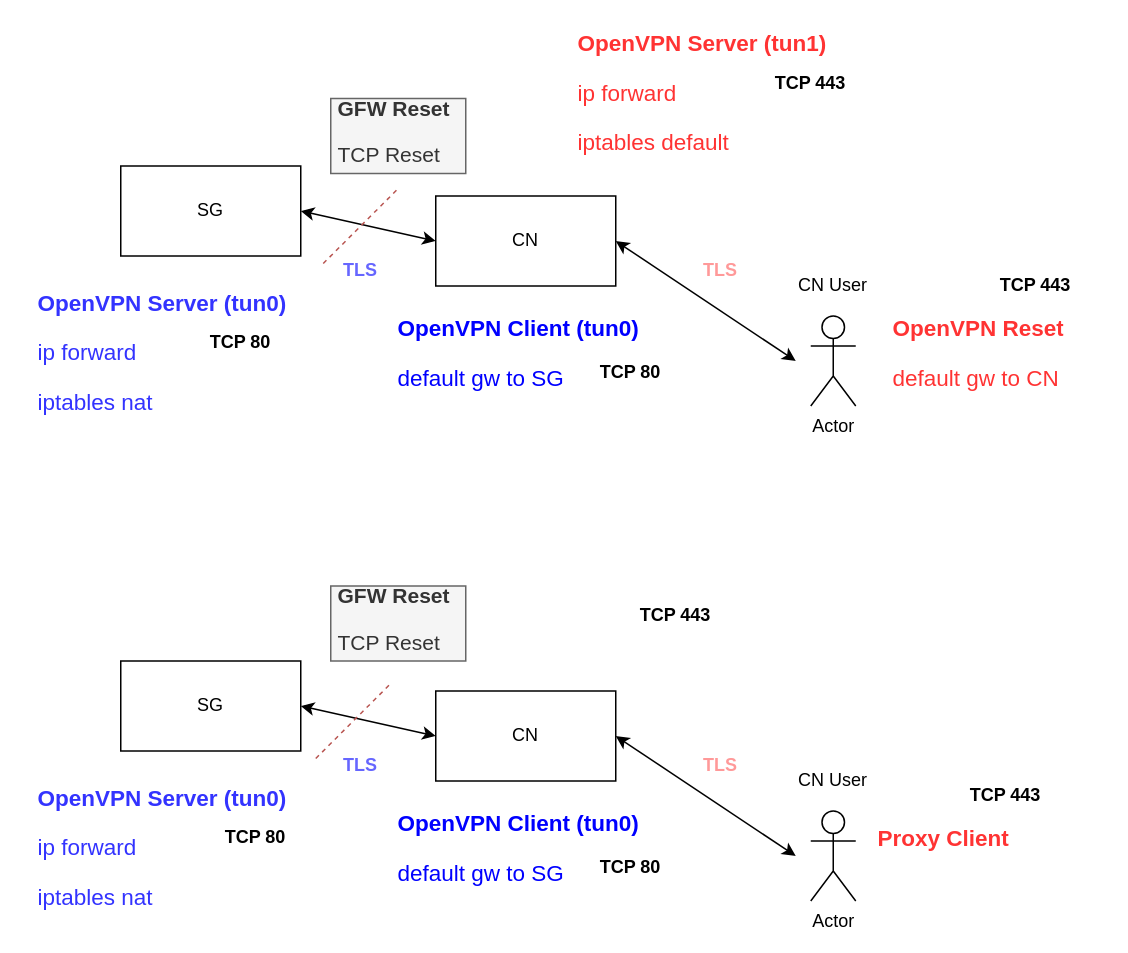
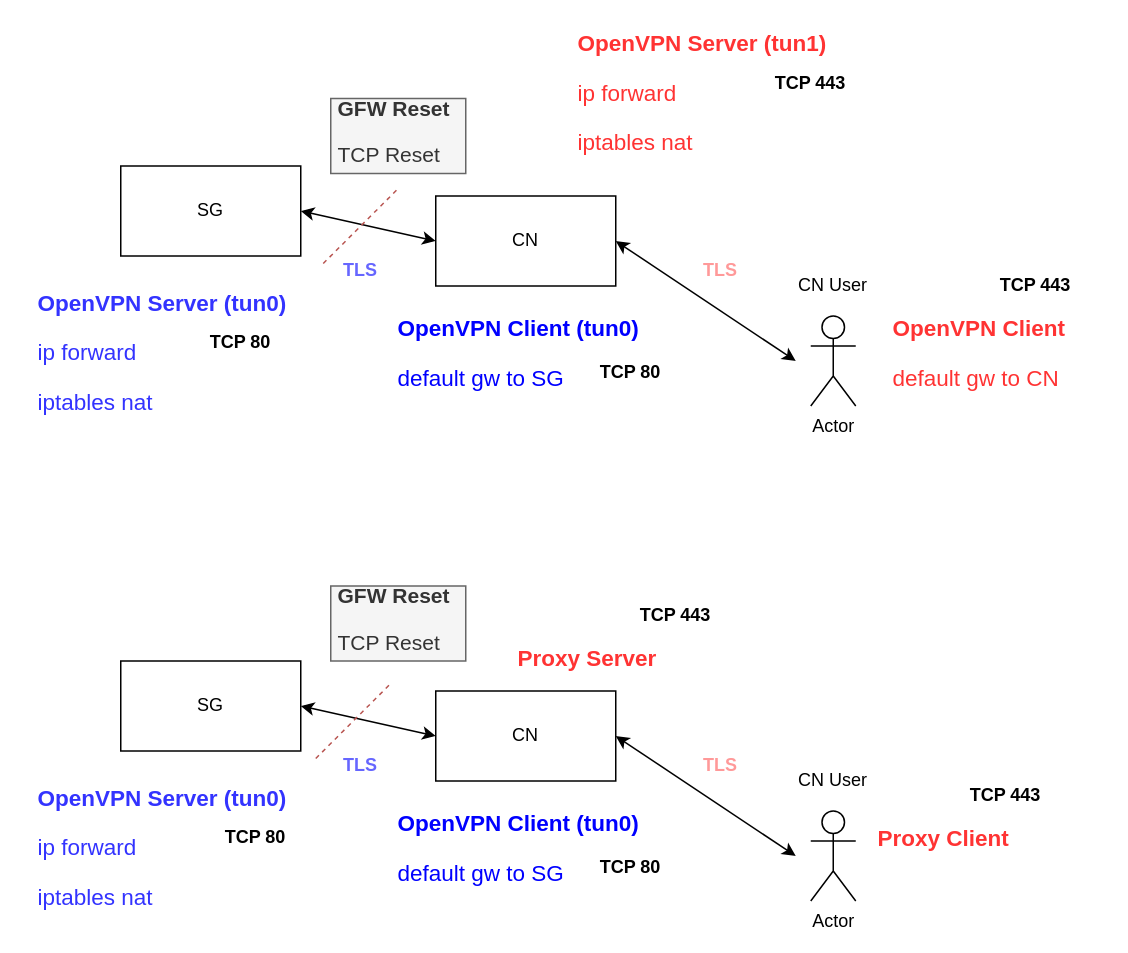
- <mxCell id="13" value="&lt;h1 style=&quot;font-size: 15px&quot;&gt;&lt;font style=&quot;font-size: 15px&quot; color=&quot;#ff3333&quot;&gt;OpenVPN Server (tun1)&lt;/font&gt;&lt;/h1&gt;&lt;p style=&quot;font-size: 15px&quot;&gt;&lt;font style=&quot;font-size: 15px&quot; color=&quot;#ff3333&quot;&gt;ip forward&lt;/font&gt;&lt;/p&gt;&lt;p style=&quot;font-size: 15px&quot;&gt;&lt;font style=&quot;font-size: 15px&quot; color=&quot;#ff3333&quot;&gt;iptables default&lt;/font&gt;&lt;/p&gt;" style="text;html=1;strokeColor=none;fillColor=none;spacing=5;spacingTop=-20;whiteSpace=wrap;overflow=hidden;rounded=0;" parent="1" vertex="1"><mxGeometry x="380" y="20" width="180" height="90" as="geometry" /></mxCell>
+ <mxCell id="13" value="&lt;h1 style=&quot;font-size: 15px&quot;&gt;&lt;font style=&quot;font-size: 15px&quot; color=&quot;#ff3333&quot;&gt;OpenVPN Server (tun1)&lt;/font&gt;&lt;/h1&gt;&lt;p style=&quot;font-size: 15px&quot;&gt;&lt;font style=&quot;font-size: 15px&quot; color=&quot;#ff3333&quot;&gt;ip forward&lt;/font&gt;&lt;/p&gt;&lt;p style=&quot;font-size: 15px&quot;&gt;&lt;font style=&quot;font-size: 15px&quot; color=&quot;#ff3333&quot;&gt;iptables nat&lt;/font&gt;&lt;/p&gt;" style="text;html=1;strokeColor=none;fillColor=none;spacing=5;spacingTop=-20;whiteSpace=wrap;overflow=hidden;rounded=0;" parent="1" vertex="1"><mxGeometry x="380" y="20" width="180" height="90" as="geometry" /></mxCell>
- <mxCell id="14" value="&lt;h1 style=&quot;font-size: 15px&quot;&gt;&lt;font style=&quot;font-size: 15px&quot; color=&quot;#ff3333&quot;&gt;OpenVPN Reset&lt;/font&gt;&lt;/h1&gt;&lt;p style=&quot;font-size: 15px&quot;&gt;&lt;font color=&quot;#ff3333&quot;&gt;default gw to CN&lt;/font&gt;&lt;/p&gt;" style="text;html=1;strokeColor=none;fillColor=none;spacing=5;spacingTop=-20;whiteSpace=wrap;overflow=hidden;rounded=0;" parent="1" vertex="1"><mxGeometry x="590" y="210" width="140" height="90" as="geometry" /></mxCell>
+ <mxCell id="14" value="&lt;h1 style=&quot;font-size: 15px&quot;&gt;&lt;font style=&quot;font-size: 15px&quot; color=&quot;#ff3333&quot;&gt;OpenVPN Client&lt;/font&gt;&lt;/h1&gt;&lt;p style=&quot;font-size: 15px&quot;&gt;&lt;font color=&quot;#ff3333&quot;&gt;default gw to CN&lt;/font&gt;&lt;/p&gt;" style="text;html=1;strokeColor=none;fillColor=none;spacing=5;spacingTop=-20;whiteSpace=wrap;overflow=hidden;rounded=0;" parent="1" vertex="1"><mxGeometry x="590" y="210" width="140" height="90" as="geometry" /></mxCell>
+ <mxCell id="27" value="&lt;h1 style=&quot;font-size: 15px&quot;&gt;&lt;font color=&quot;#ff3333&quot;&gt;Proxy Server&lt;/font&gt;&lt;/h1&gt;" style="text;html=1;strokeColor=none;fillColor=none;spacing=5;spacingTop=-20;whiteSpace=wrap;overflow=hidden;rounded=0;" parent="1" vertex="1"><mxGeometry x="340" y="430" width="110" height="20" as="geometry" /></mxCell>
